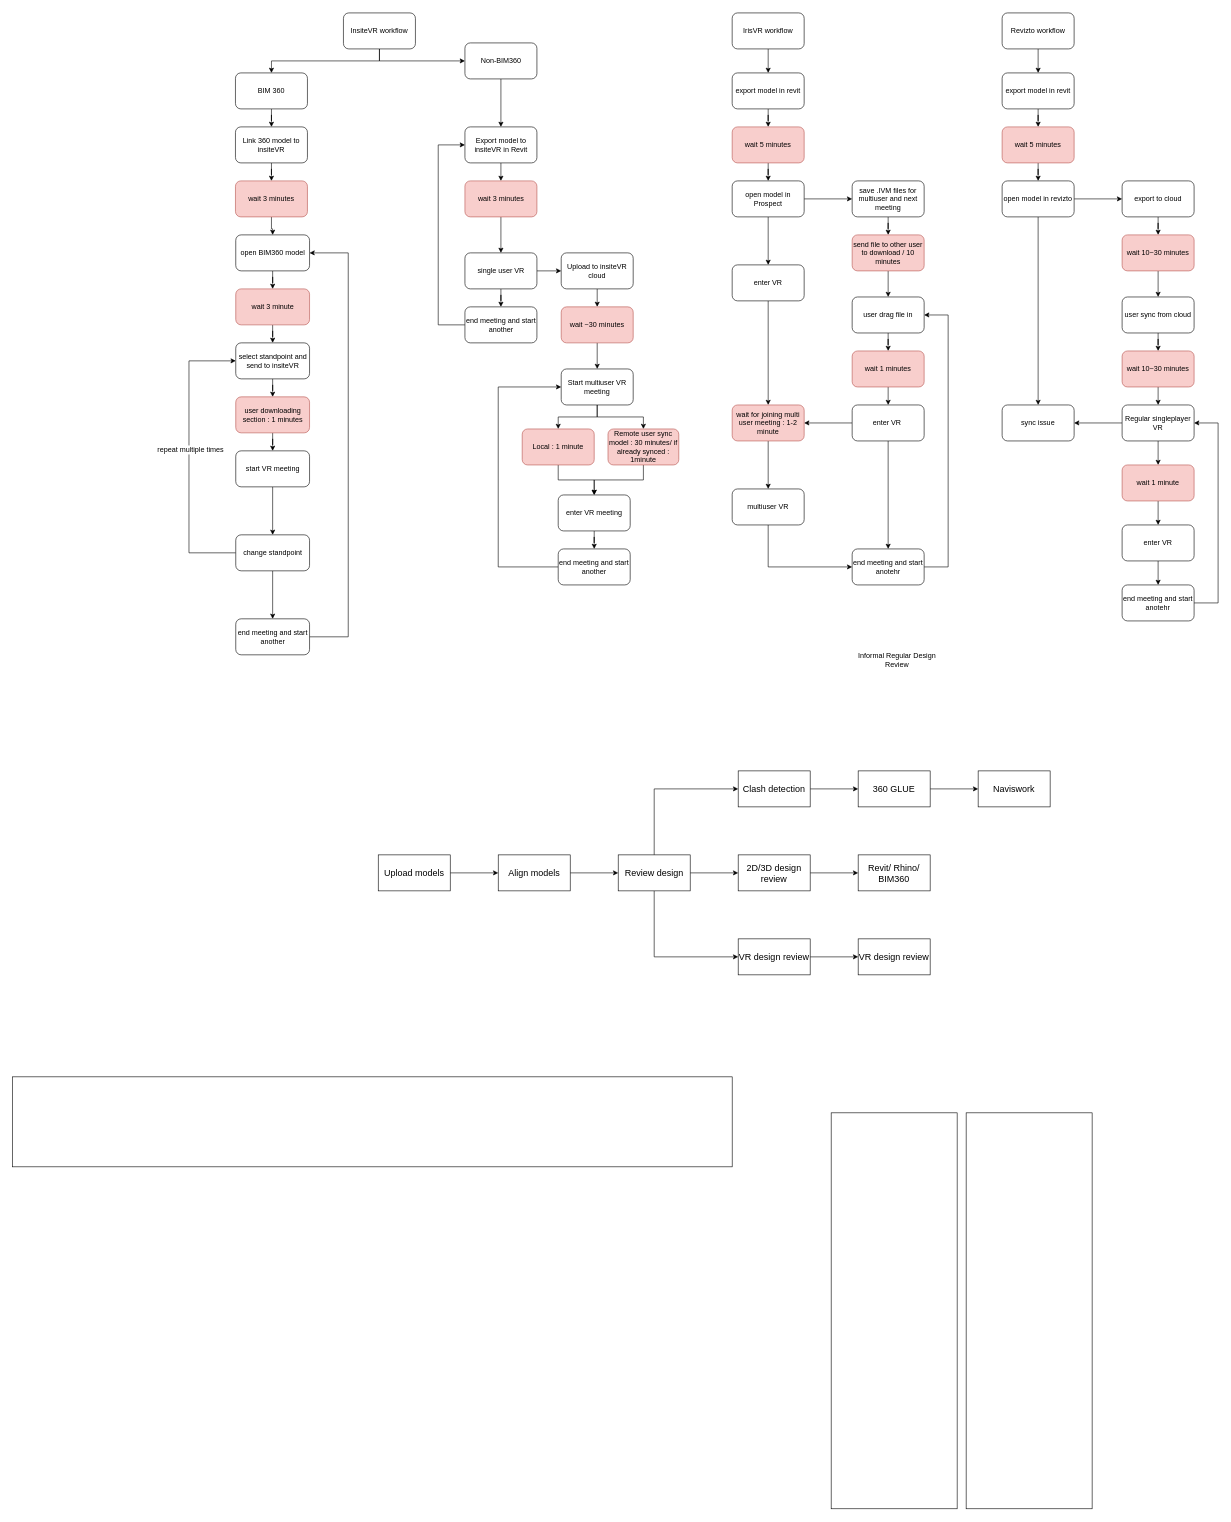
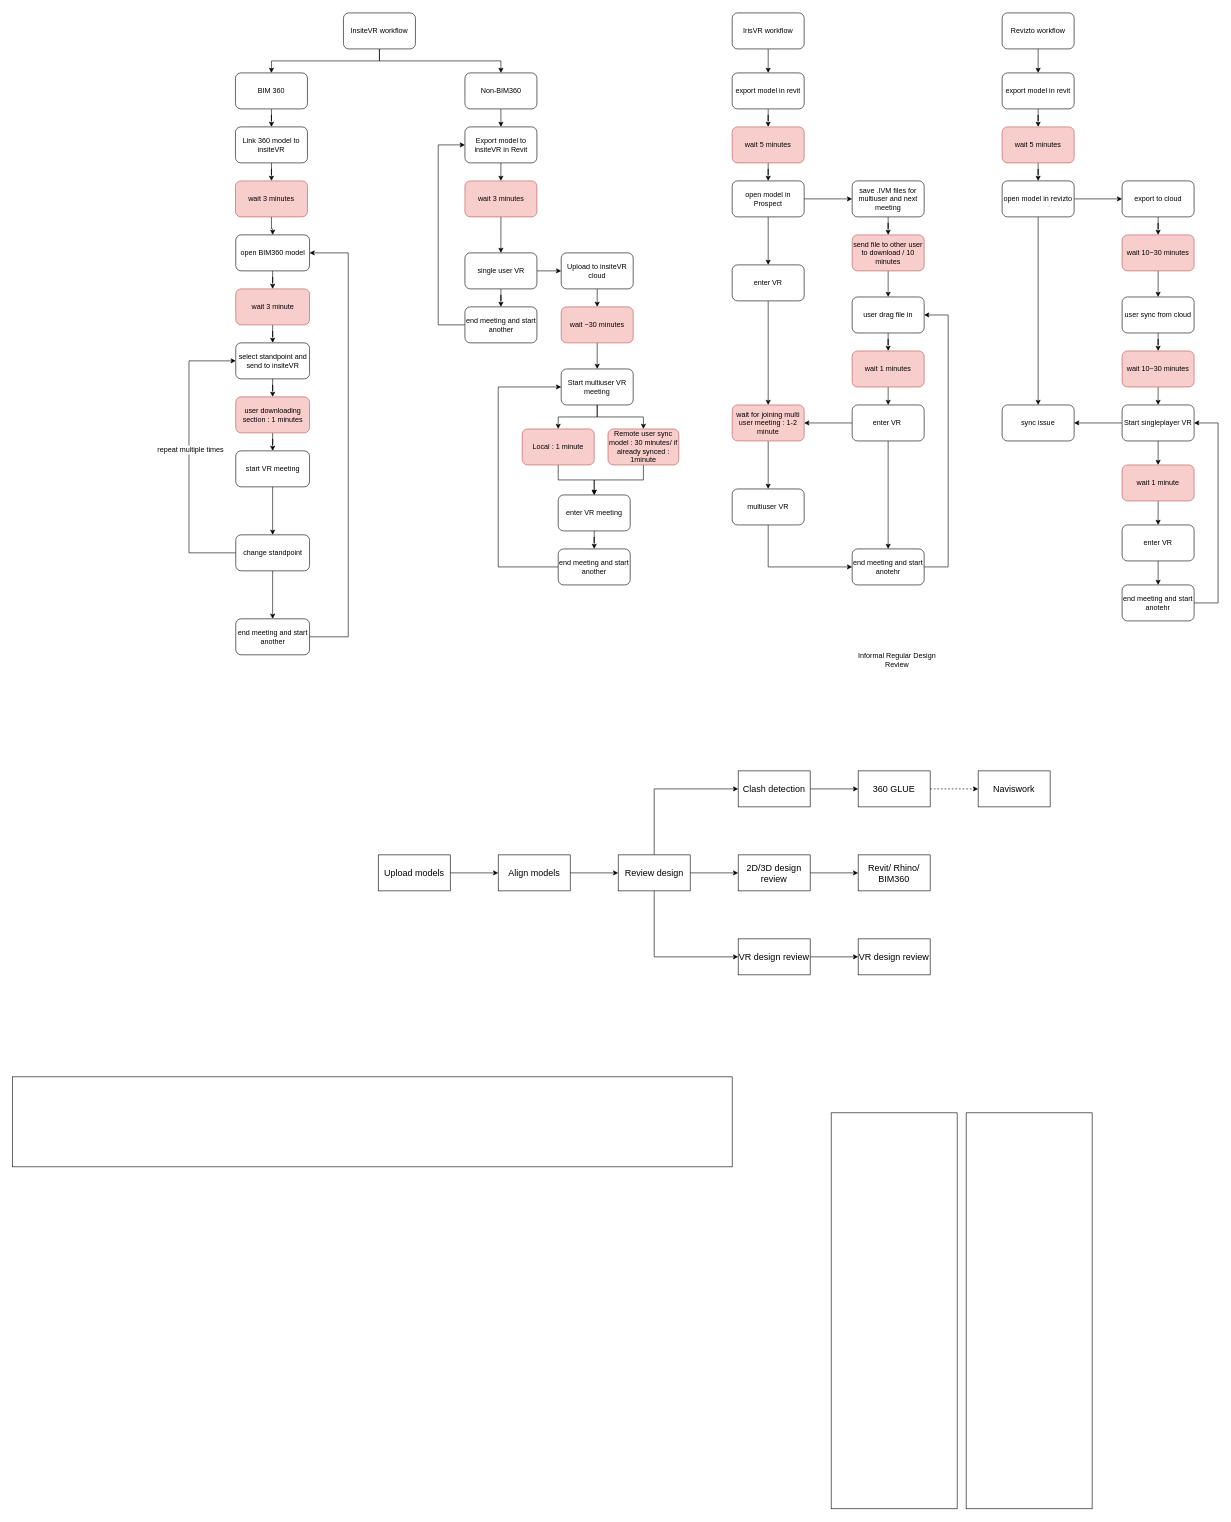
- <mxCell id="8" value="Non-BIM360" style="rounded=1;whiteSpace=wrap;html=1;" parent="1" vertex="1"><mxGeometry x="774.5" y="70.5" width="120" height="60" as="geometry" /></mxCell>
+ <mxCell id="8" value="Non-BIM360" style="rounded=1;whiteSpace=wrap;html=1;" parent="1" vertex="1"><mxGeometry x="774.5" y="120.5" width="120" height="60" as="geometry" /></mxCell>
- <mxCell id="103" value="Regular singleplayer VR" style="rounded=1;whiteSpace=wrap;html=1;" parent="1" vertex="1"><mxGeometry x="1870" y="674" width="120" height="60" as="geometry" /></mxCell>
+ <mxCell id="103" value="Start singleplayer VR" style="rounded=1;whiteSpace=wrap;html=1;" parent="1" vertex="1"><mxGeometry x="1870" y="674" width="120" height="60" as="geometry" /></mxCell>
- <mxCell id="120" value="" style="edgeStyle=orthogonalEdgeStyle;rounded=0;orthogonalLoop=1;jettySize=auto;html=1;" parent="1" source="121" target="122" edge="1"><mxGeometry relative="1" as="geometry" /></mxCell>
+ <mxCell id="120" value="" style="edgeStyle=orthogonalEdgeStyle;rounded=0;orthogonalLoop=1;jettySize=auto;html=1;dashed=1;" parent="1" source="121" target="122" edge="1"><mxGeometry relative="1" as="geometry" /></mxCell>
